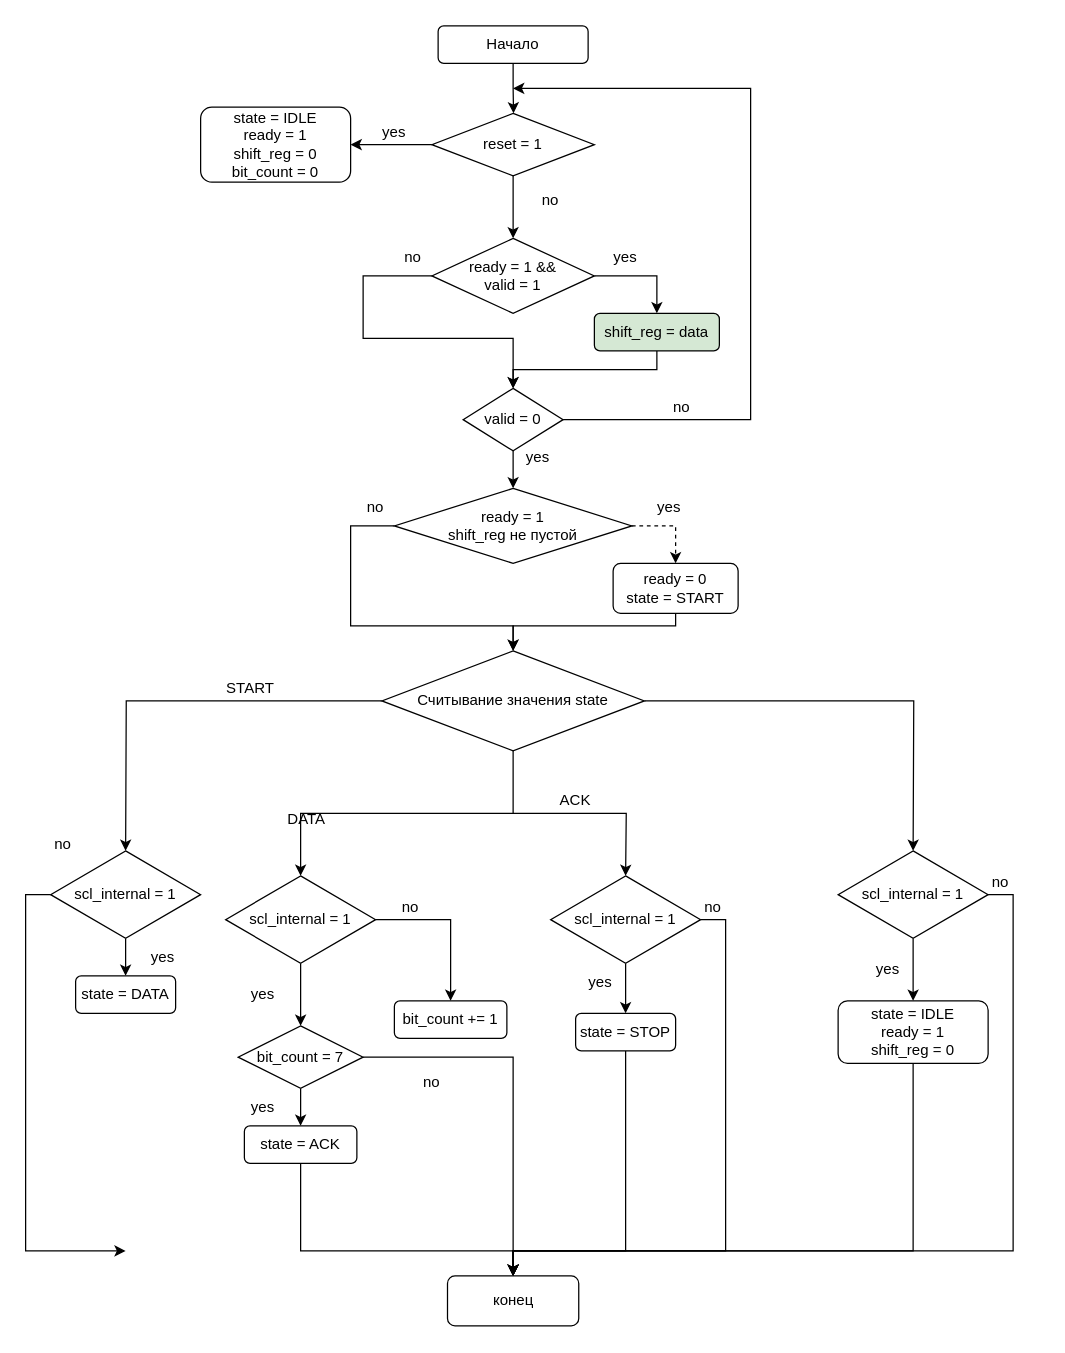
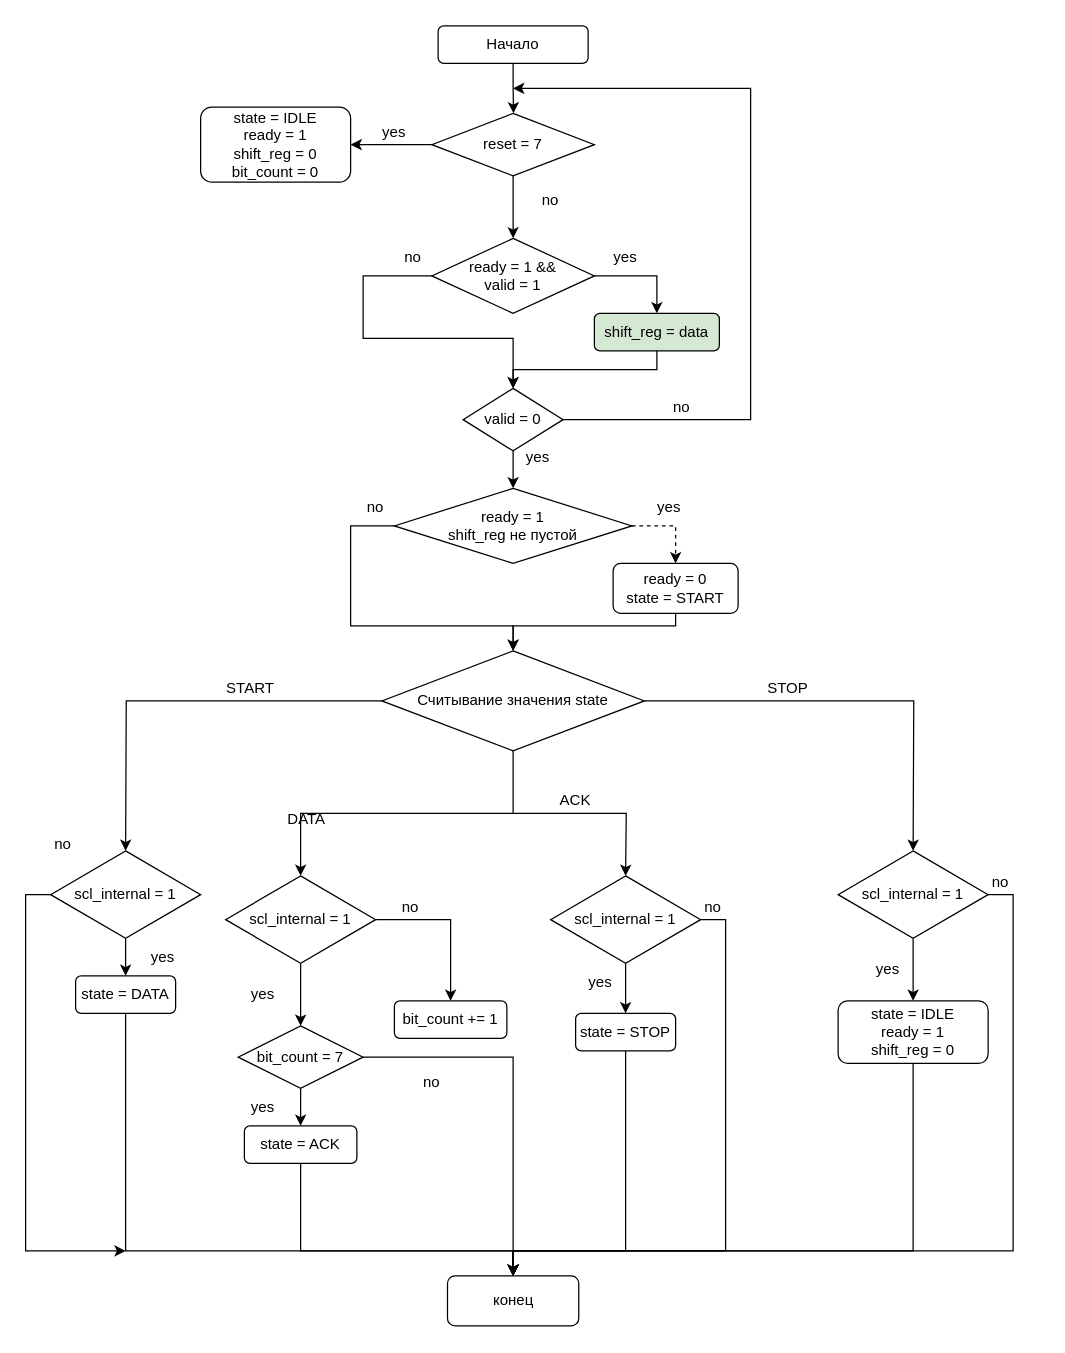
- <mxCell id="6" value="reset = 1" style="rhombus;whiteSpace=wrap;html=1;" vertex="1" parent="1"><mxGeometry x="345" y="90" width="130" height="50" as="geometry" /></mxCell>
+ <mxCell id="6" value="reset = 7" style="rhombus;whiteSpace=wrap;html=1;" vertex="1" parent="1"><mxGeometry x="345" y="90" width="130" height="50" as="geometry" /></mxCell>
+ <mxCell id="37" value="STOP" style="text;html=1;align=center;verticalAlign=middle;whiteSpace=wrap;rounded=0;" vertex="1" parent="1"><mxGeometry x="600" y="540" width="60" height="20" as="geometry" /></mxCell>
+ <mxCell id="41" style="edgeStyle=orthogonalEdgeStyle;rounded=0;orthogonalLoop=1;jettySize=auto;html=1;exitX=0.5;exitY=1;exitDx=0;exitDy=0;" edge="1" parent="1" source="42" target="45"><mxGeometry relative="1" as="geometry"><Array as="points"><mxPoint x="100" y="1000" /><mxPoint x="410" y="1000" /></Array></mxGeometry></mxCell>
